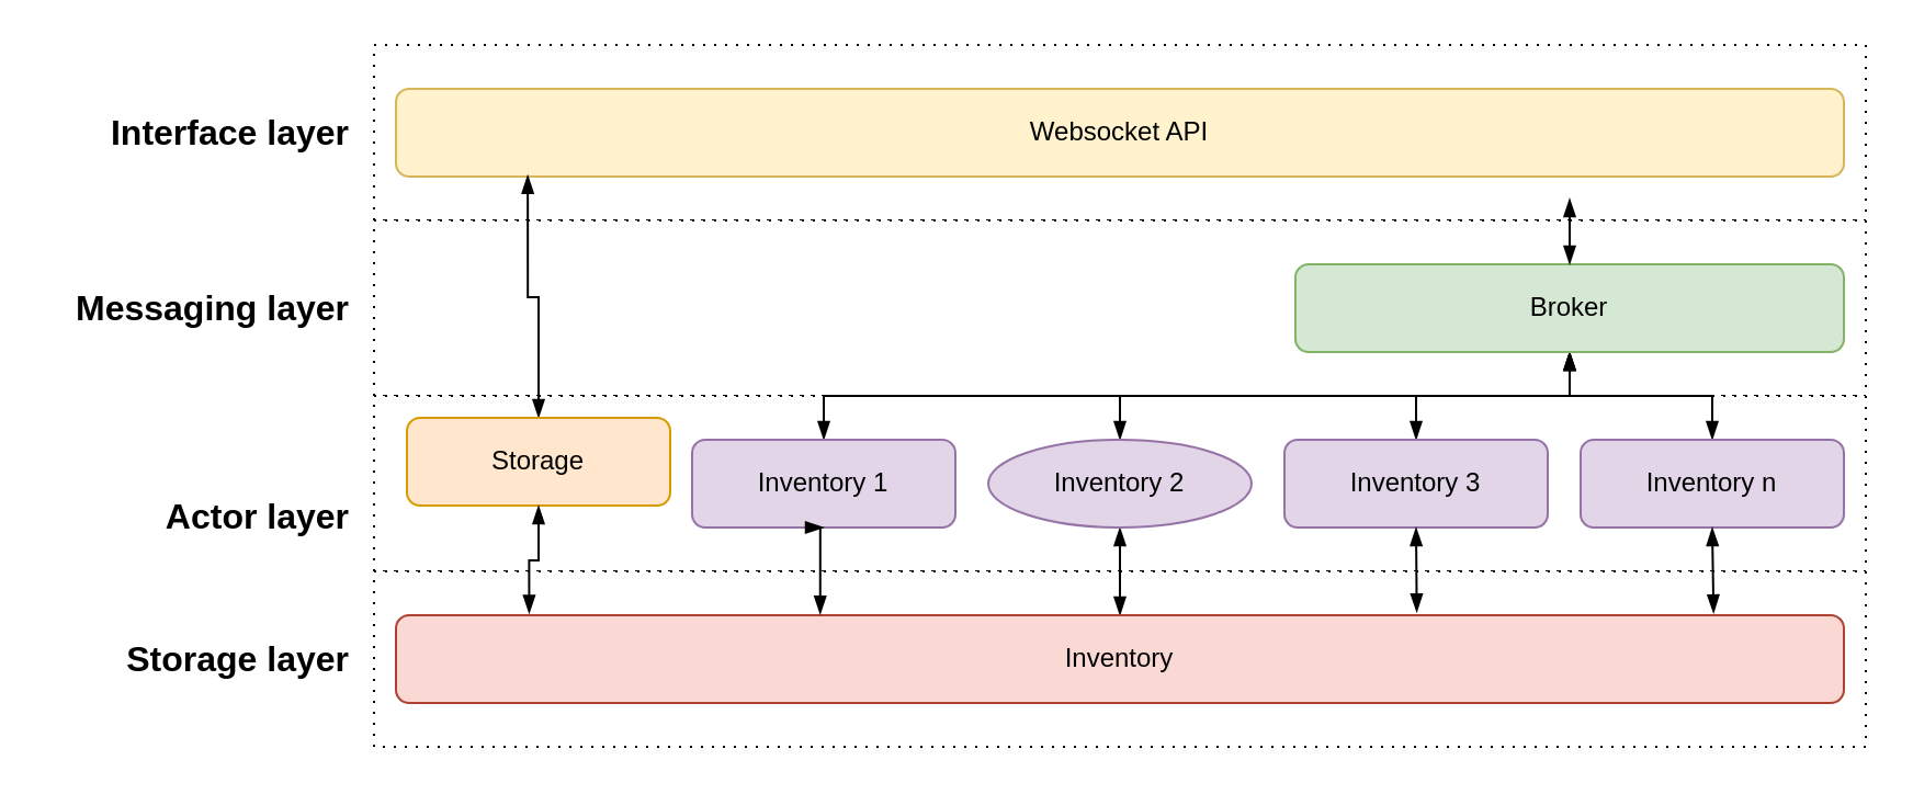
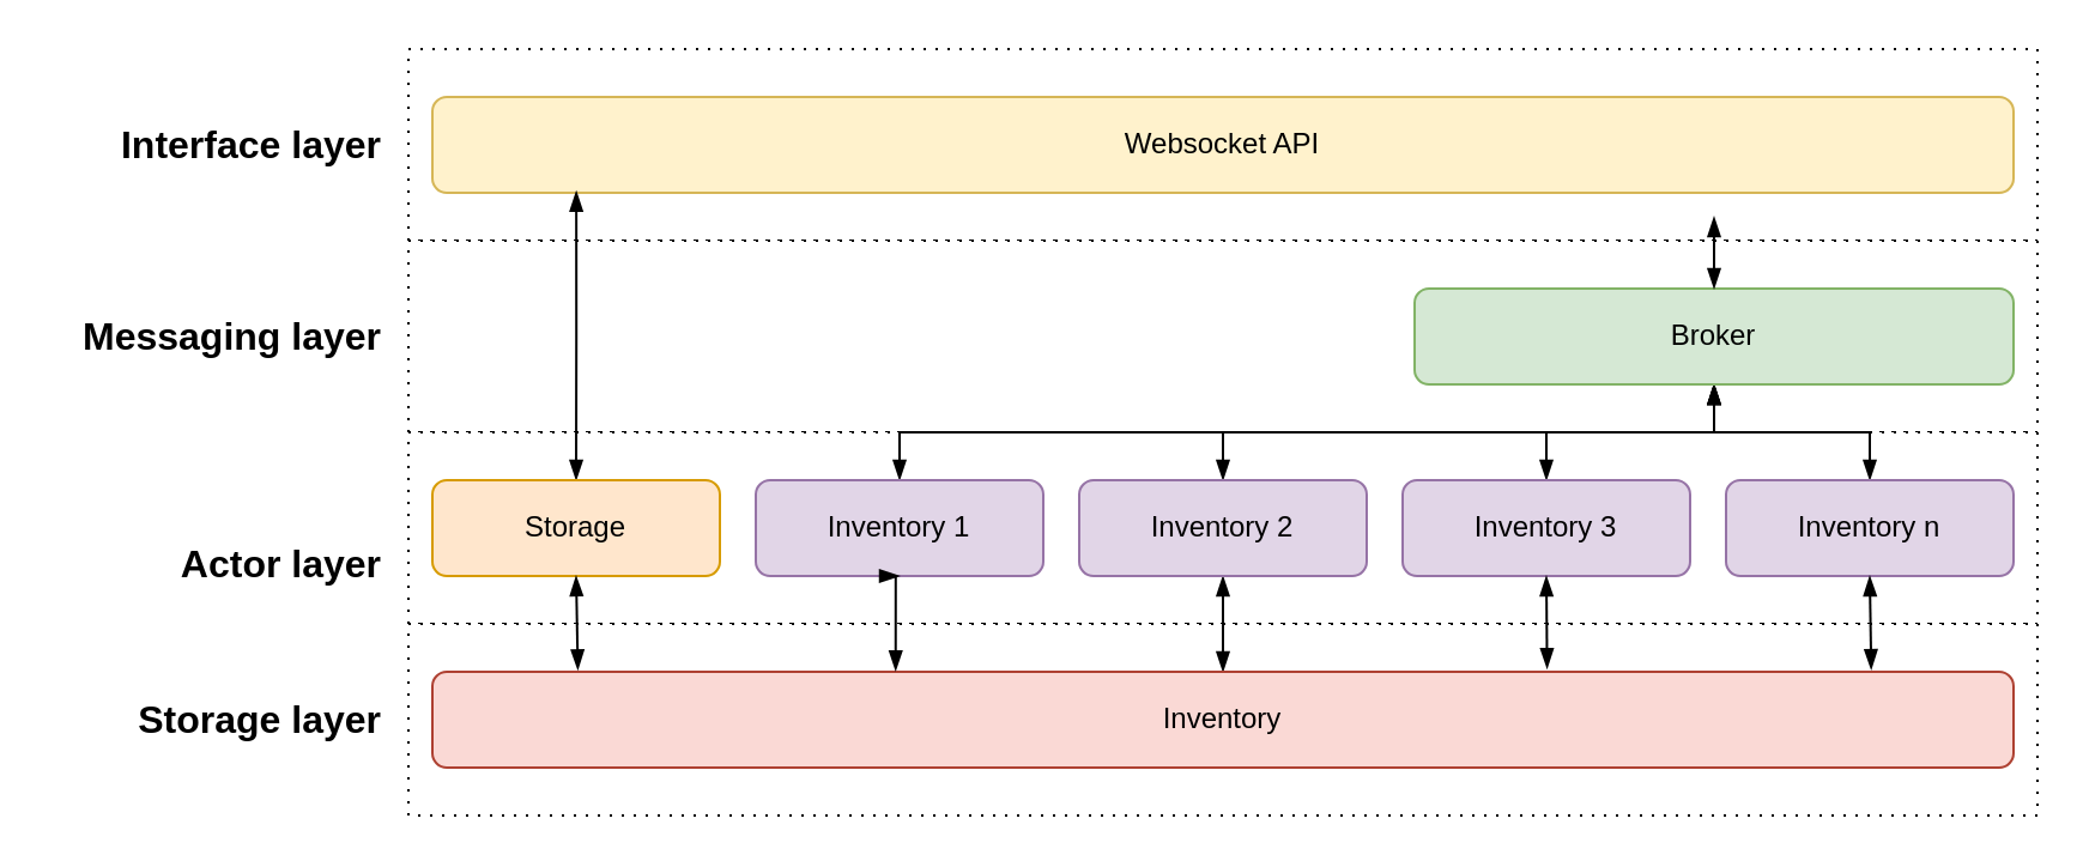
- <mxCell id="21" value="Storage" style="rounded=1;whiteSpace=wrap;html=1;fillColor=#ffe6cc;strokeColor=#d79b00;" vertex="1" parent="1"><mxGeometry x="185" y="190" width="120" height="40" as="geometry" /></mxCell>
+ <mxCell id="21" value="Storage" style="rounded=1;whiteSpace=wrap;html=1;fillColor=#ffe6cc;strokeColor=#d79b00;" vertex="1" parent="1"><mxGeometry x="180" y="200" width="120" height="40" as="geometry" /></mxCell>
- <mxCell id="15" value="Inventory 2" style="ellipse;whiteSpace=wrap;html=1;fillColor=#e1d5e7;strokeColor=#9673a6;" vertex="1" parent="1"><mxGeometry x="450" y="200" width="120" height="40" as="geometry" /></mxCell>
+ <mxCell id="15" value="Inventory 2" style="rounded=1;whiteSpace=wrap;html=1;fillColor=#e1d5e7;strokeColor=#9673a6;" vertex="1" parent="1"><mxGeometry x="450" y="200" width="120" height="40" as="geometry" /></mxCell>
